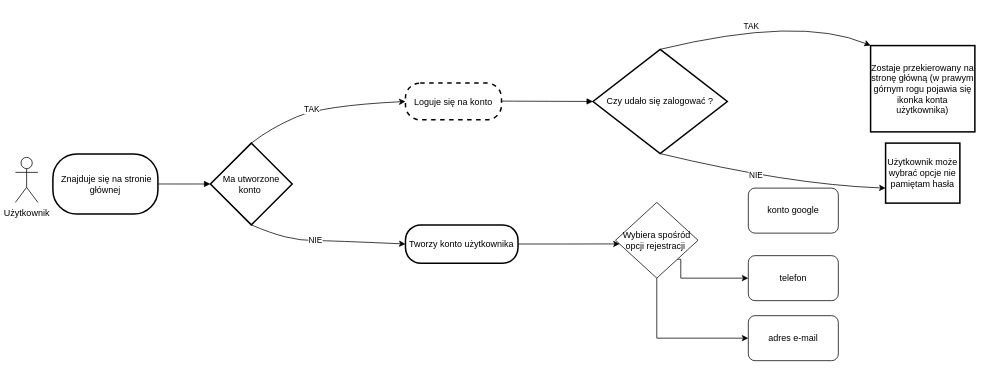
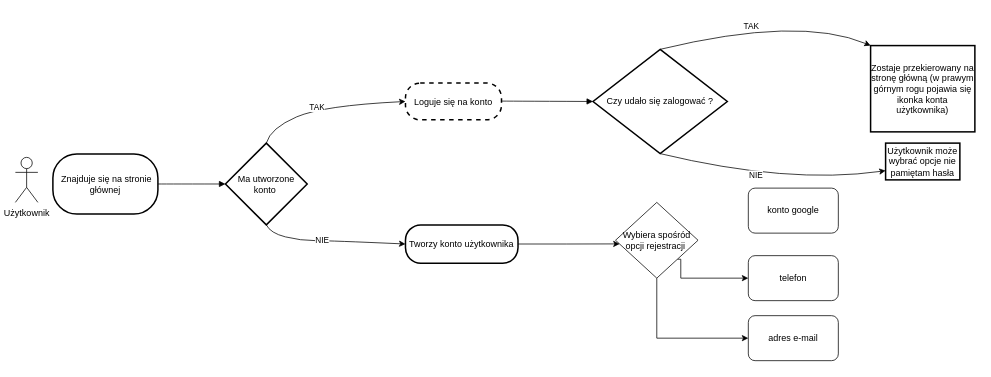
- <mxCell id="6" value="Użytkownik może wybrać opcje nie pamiętam hasła" style="whiteSpace=wrap;strokeWidth=2;" vertex="1" parent="1"><mxGeometry x="1180" y="190" width="99" height="80" as="geometry" /></mxCell>
+ <mxCell id="6" value="Użytkownik może wybrać opcje nie pamiętam hasła" style="whiteSpace=wrap;strokeWidth=2;" vertex="1" parent="1"><mxGeometry x="1180" y="190" width="99" height="49" as="geometry" /></mxCell>
- <mxCell id="2" value="Ma utworzone konto " style="rhombus;strokeWidth=2;whiteSpace=wrap;" vertex="1" parent="1"><mxGeometry x="280" y="190" width="109" height="109" as="geometry" /></mxCell>
+ <mxCell id="2" value="Ma utworzone konto " style="rhombus;strokeWidth=2;whiteSpace=wrap;" vertex="1" parent="1"><mxGeometry x="300" y="190" width="109" height="109" as="geometry" /></mxCell>
